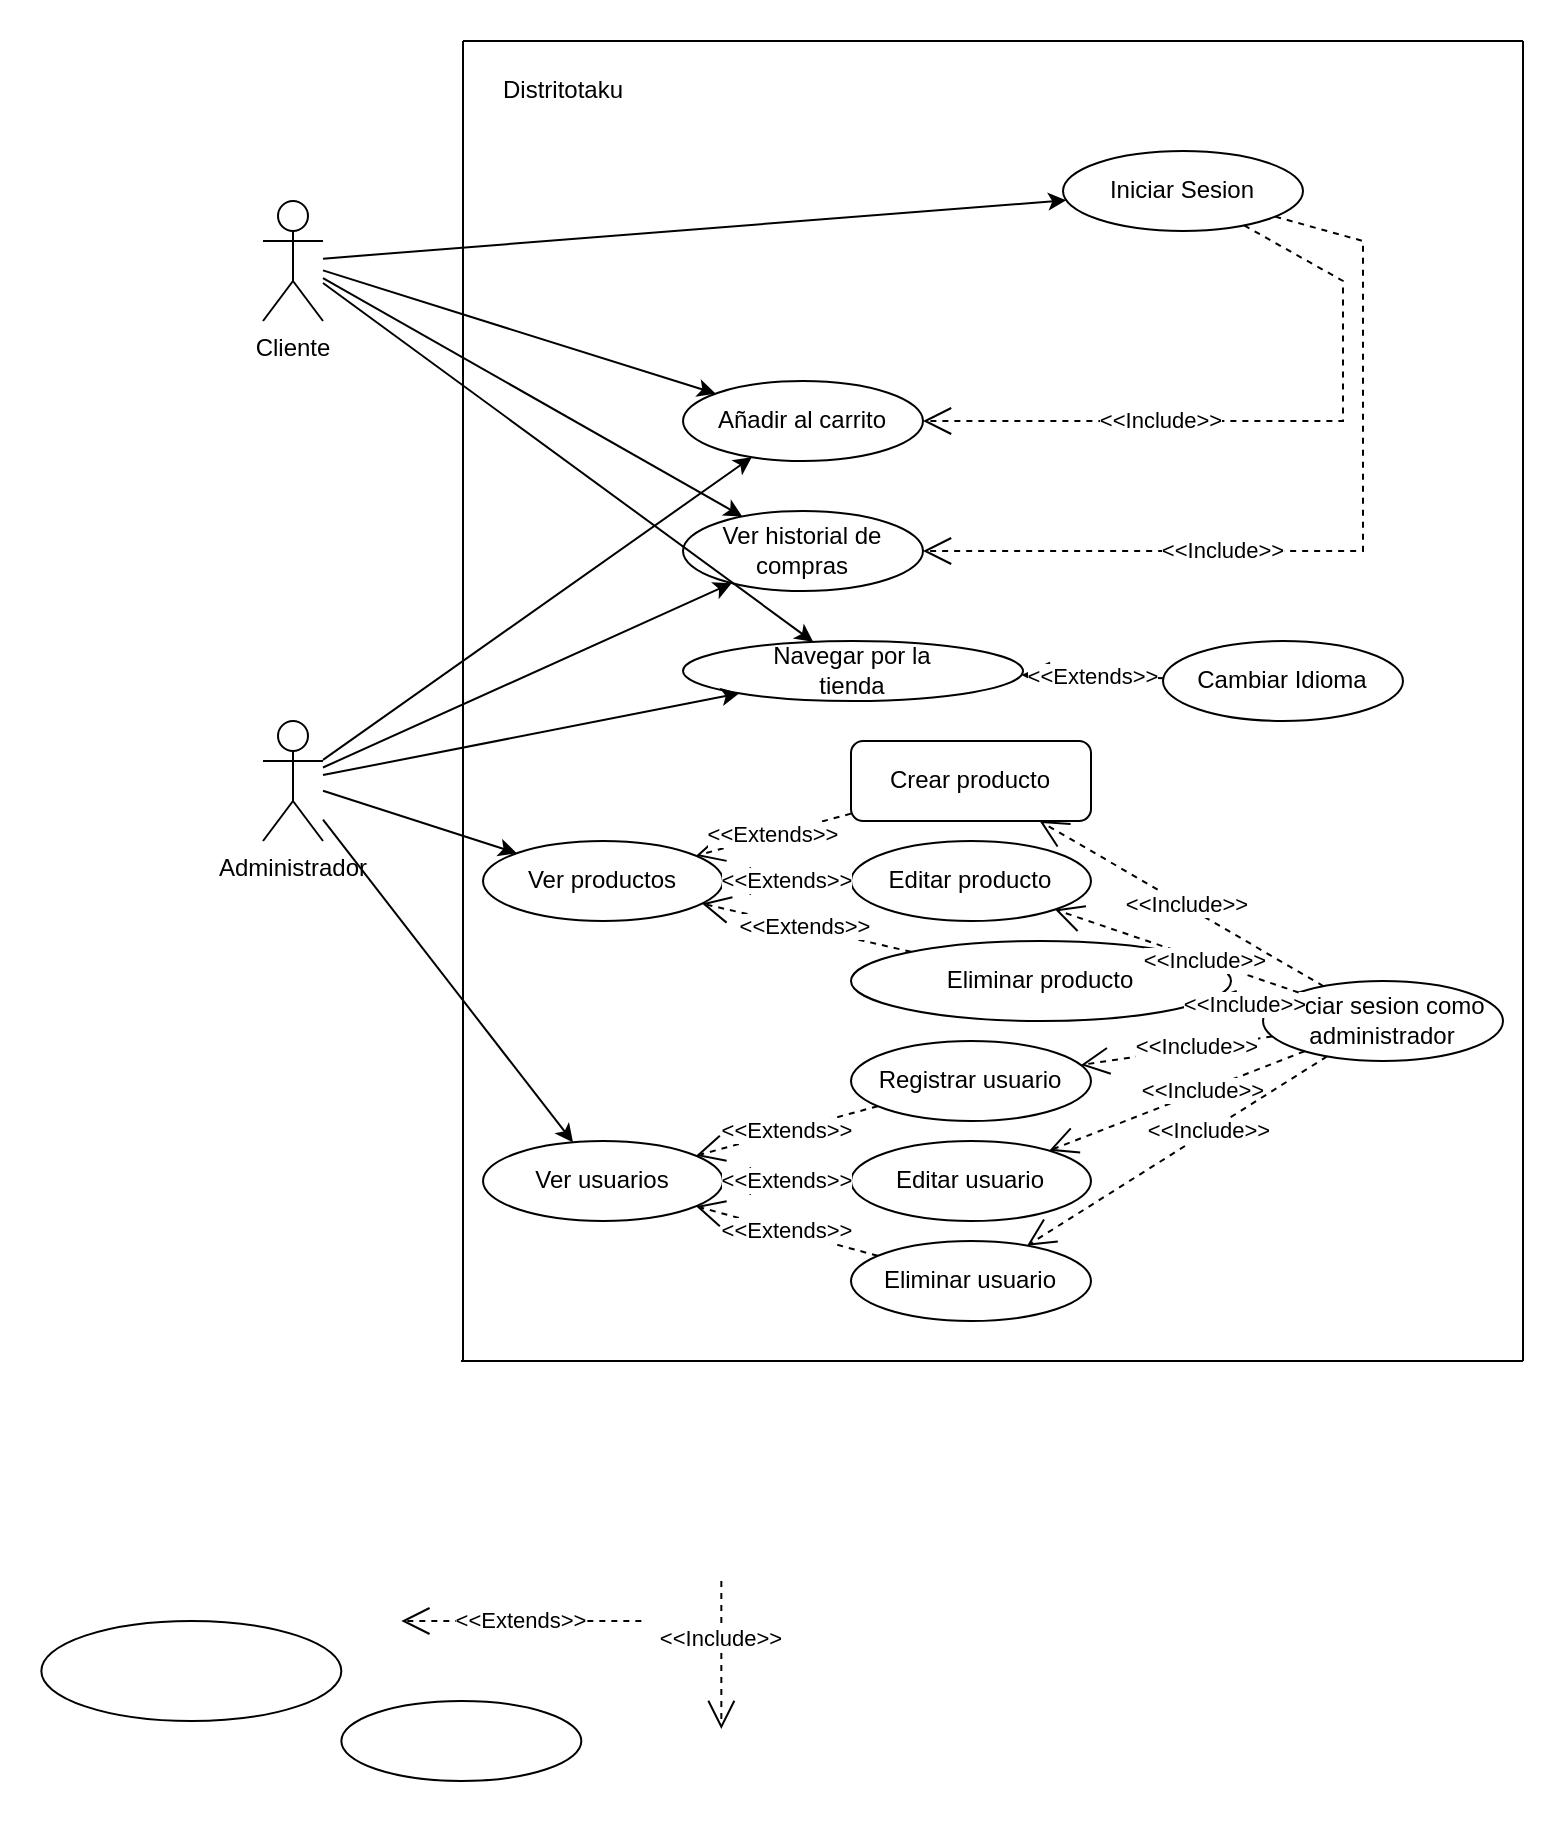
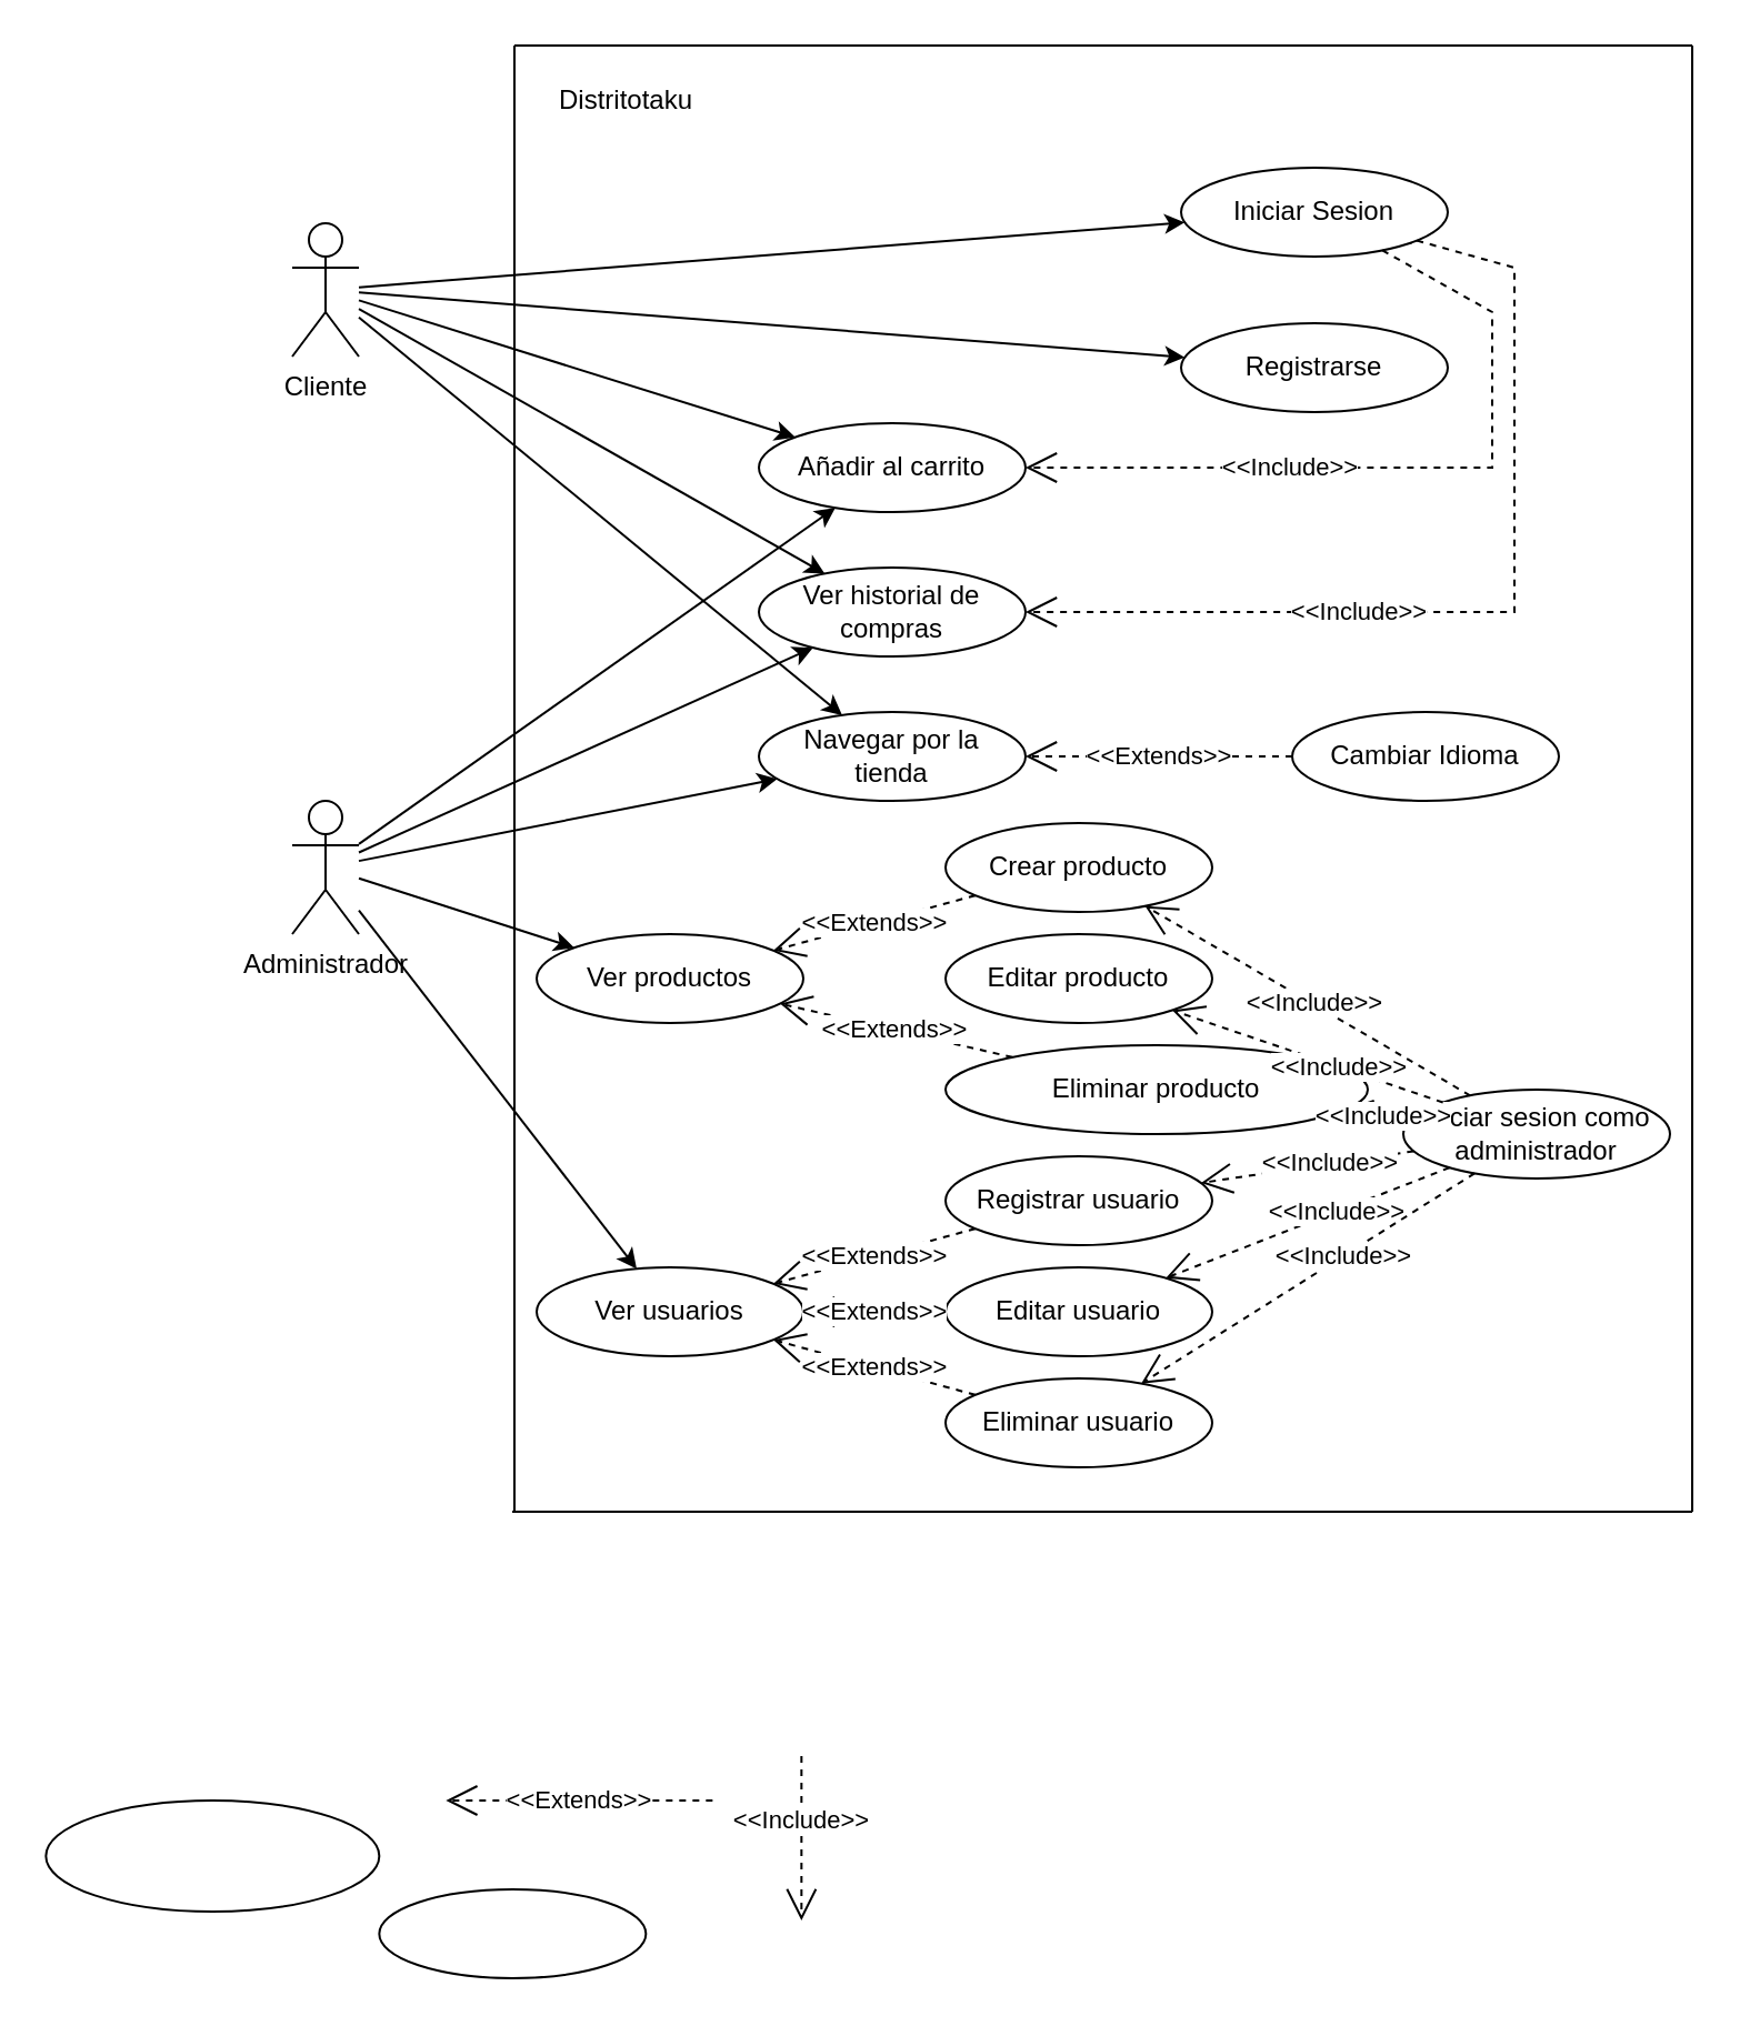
+ <mxCell id="23" value="" style="endArrow=classic;html=1;rounded=0;" edge="1" parent="1" source="7" target="14"><mxGeometry width="50" height="50" relative="1" as="geometry"><mxPoint x="121" y="270" as="sourcePoint" /><mxPoint x="171" y="220" as="targetPoint" /></mxGeometry></mxCell>
+ <mxCell id="14" value="Registrarse" style="ellipse;whiteSpace=wrap;html=1;" vertex="1" parent="1"><mxGeometry x="531" y="145" width="120" height="40" as="geometry" /></mxCell>
- <mxCell id="17" value="Navegar por la&lt;br&gt;tienda" style="ellipse;whiteSpace=wrap;html=1;" vertex="1" parent="1"><mxGeometry x="341" y="320" width="170" height="30" as="geometry" /></mxCell>
+ <mxCell id="17" value="Navegar por la&lt;br&gt;tienda" style="ellipse;whiteSpace=wrap;html=1;" vertex="1" parent="1"><mxGeometry x="341" y="320" width="120" height="40" as="geometry" /></mxCell>
- <mxCell id="30" value="Crear producto" style="whiteSpace=wrap;html=1;rounded=1;" vertex="1" parent="1"><mxGeometry x="425" y="370" width="120" height="40" as="geometry" /></mxCell>
+ <mxCell id="30" value="Crear producto" style="ellipse;whiteSpace=wrap;html=1;" vertex="1" parent="1"><mxGeometry x="425" y="370" width="120" height="40" as="geometry" /></mxCell>
- <mxCell id="36" value="&amp;lt;&amp;lt;Extends&amp;gt;&amp;gt;" style="endArrow=open;endSize=12;dashed=1;html=1;rounded=0;" edge="1" parent="1" source="32" target="31"><mxGeometry width="160" relative="1" as="geometry"><mxPoint x="411" y="520" as="sourcePoint" /><mxPoint x="291" y="520" as="targetPoint" /><mxPoint as="offset" /></mxGeometry></mxCell>
